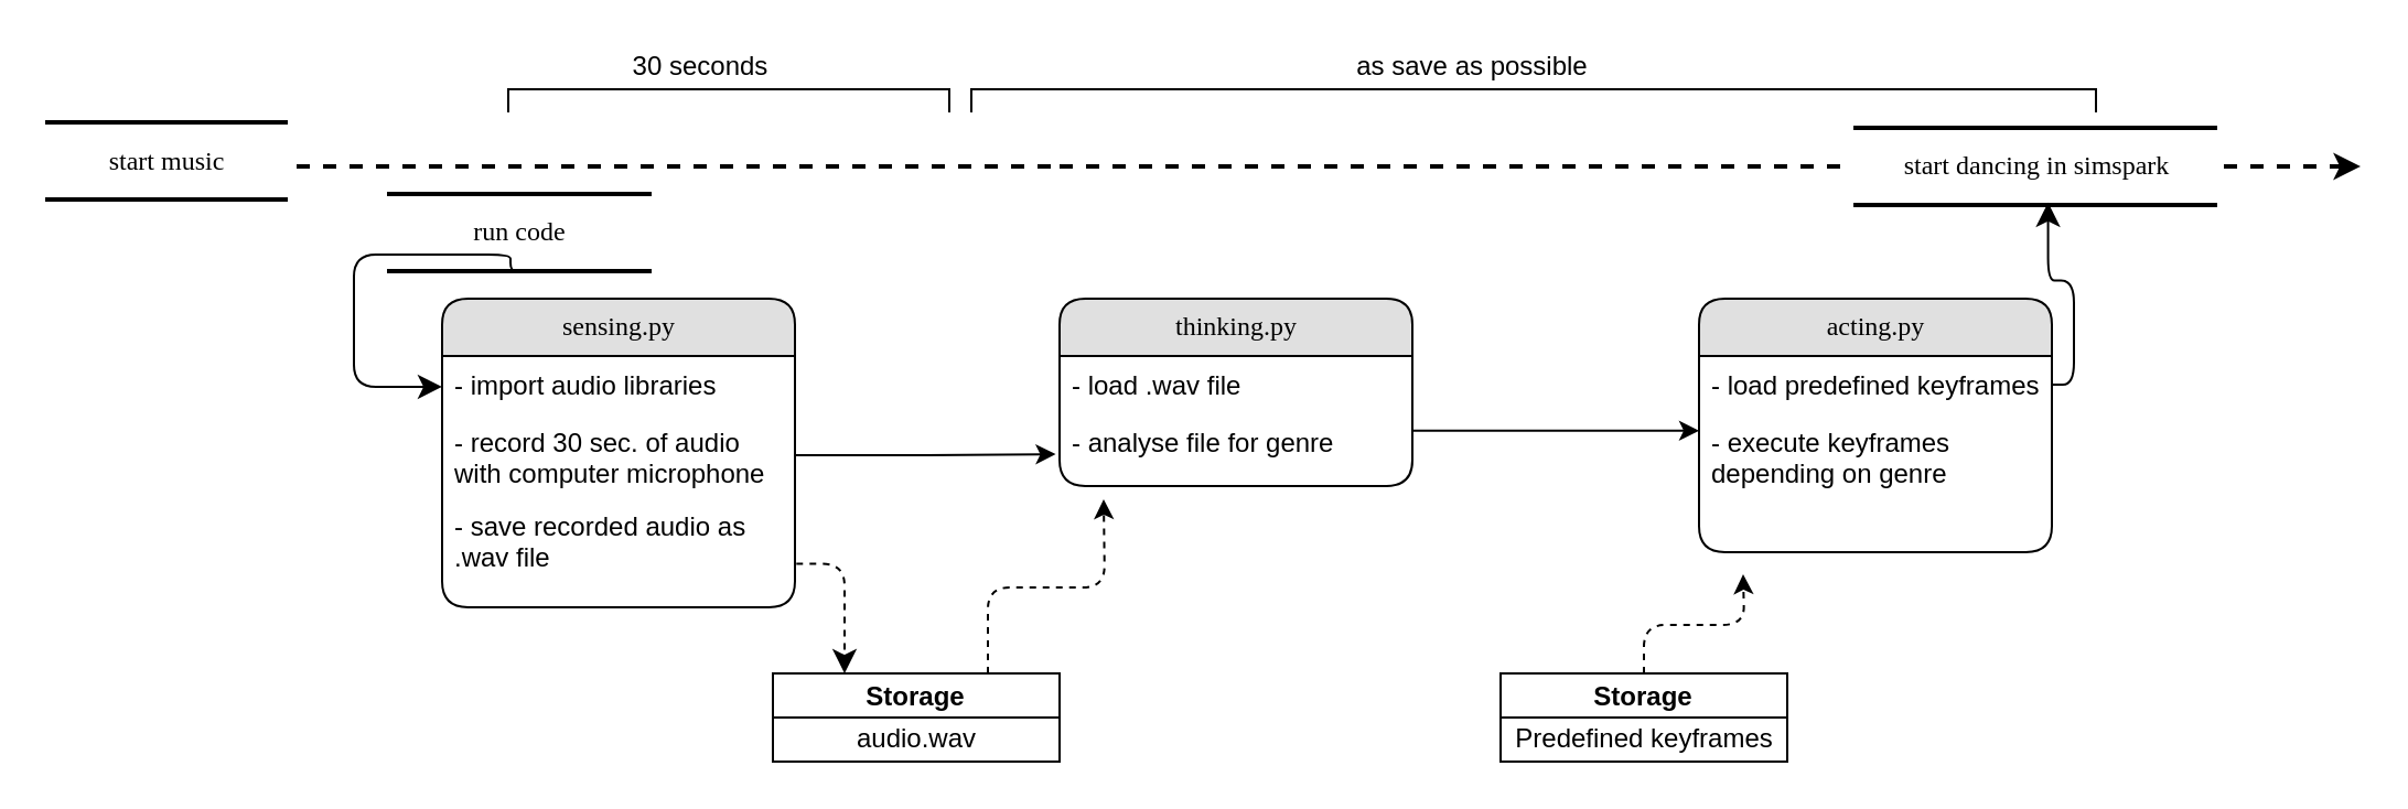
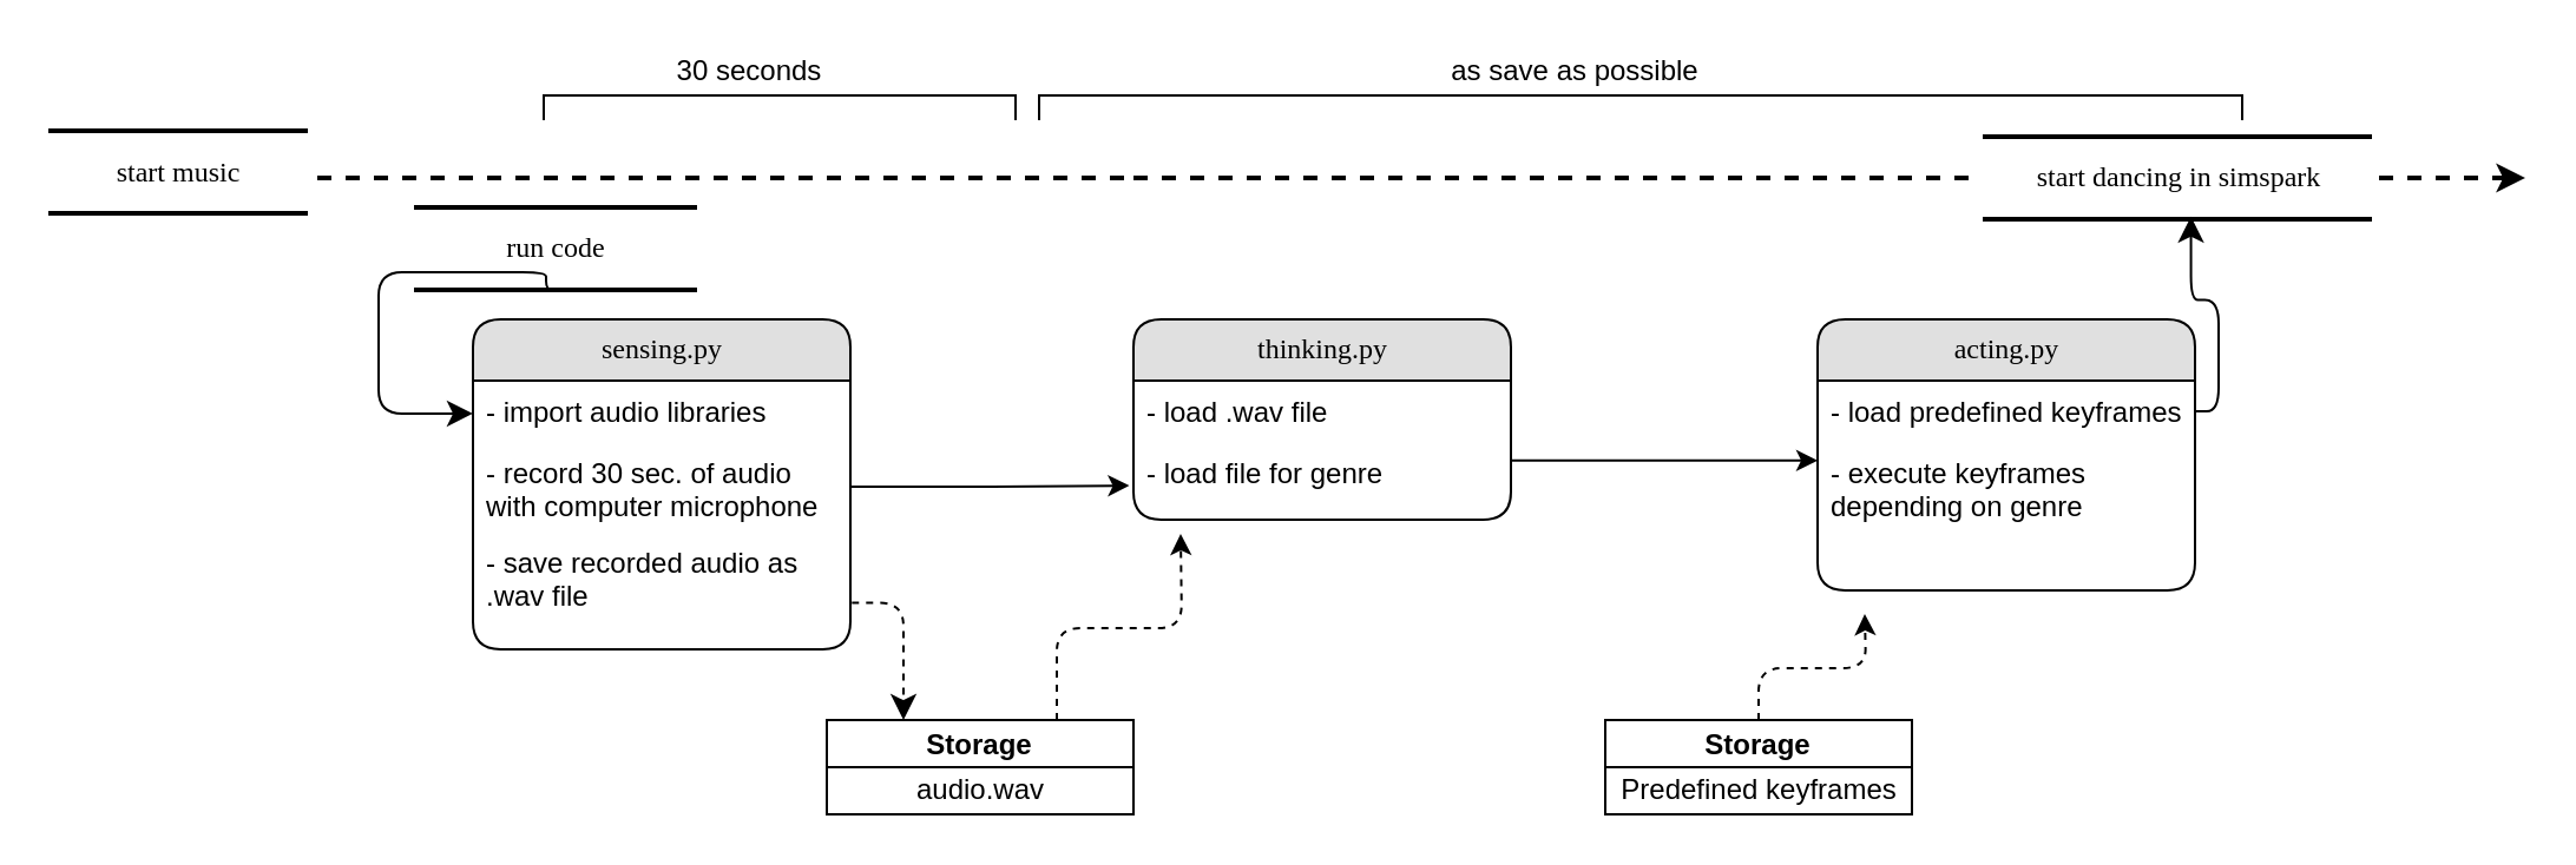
- <mxCell id="4" value="- analyse file for genre" style="text;html=1;strokeColor=none;fillColor=none;spacingLeft=4;spacingRight=4;whiteSpace=wrap;overflow=hidden;rotatable=0;points=[[0,0.5],[1,0.5]];portConstraint=eastwest;" parent="2" vertex="1"><mxGeometry y="52" width="160" height="26" as="geometry" /></mxCell>
+ <mxCell id="4" value="- load file for genre" style="text;html=1;strokeColor=none;fillColor=none;spacingLeft=4;spacingRight=4;whiteSpace=wrap;overflow=hidden;rotatable=0;points=[[0,0.5],[1,0.5]];portConstraint=eastwest;" parent="2" vertex="1"><mxGeometry y="52" width="160" height="26" as="geometry" /></mxCell>
